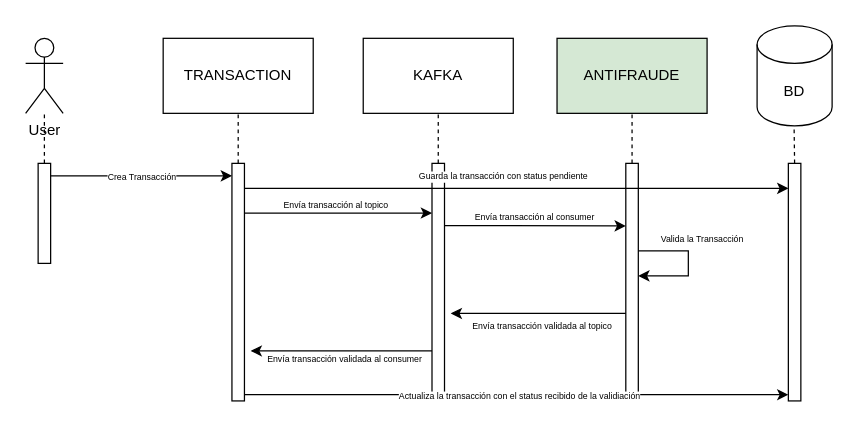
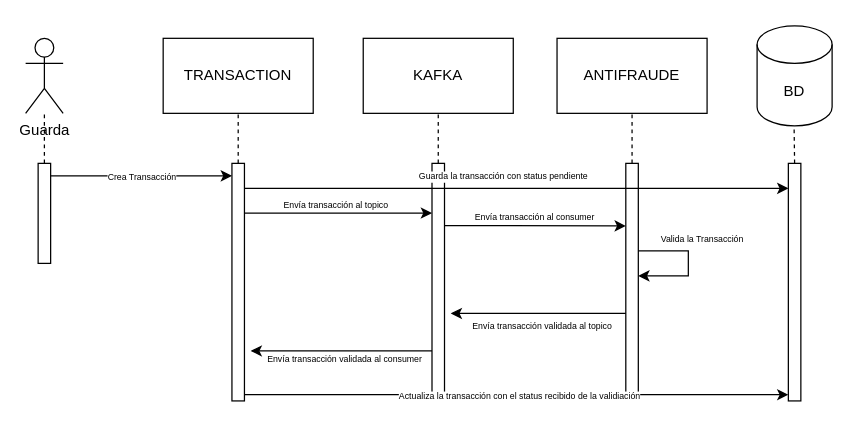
- <mxCell id="11" value="ANTIFRAUDE" style="rounded=0;whiteSpace=wrap;html=1;fillColor=#d5e8d4;" vertex="1" parent="1"><mxGeometry x="445" y="30" width="120" height="60" as="geometry" /></mxCell>
+ <mxCell id="11" value="ANTIFRAUDE" style="rounded=0;whiteSpace=wrap;html=1;" vertex="1" parent="1"><mxGeometry x="445" y="30" width="120" height="60" as="geometry" /></mxCell>
- <mxCell id="16" value="User" style="shape=umlActor;verticalLabelPosition=bottom;verticalAlign=top;html=1;outlineConnect=0;" vertex="1" parent="1"><mxGeometry x="20" y="30" width="30" height="60" as="geometry" /></mxCell>
+ <mxCell id="16" value="Guarda" style="shape=umlActor;verticalLabelPosition=bottom;verticalAlign=top;html=1;outlineConnect=0;" vertex="1" parent="1"><mxGeometry x="20" y="30" width="30" height="60" as="geometry" /></mxCell>
